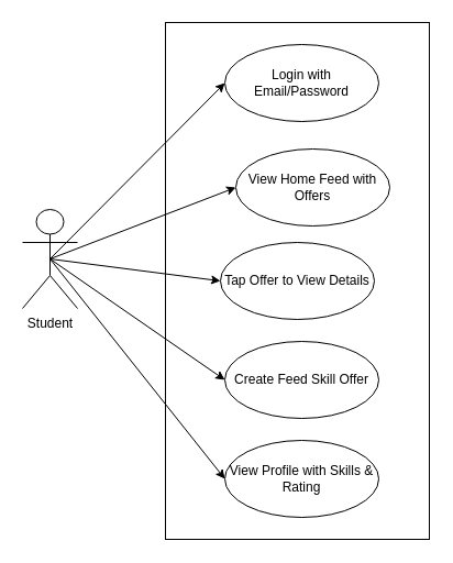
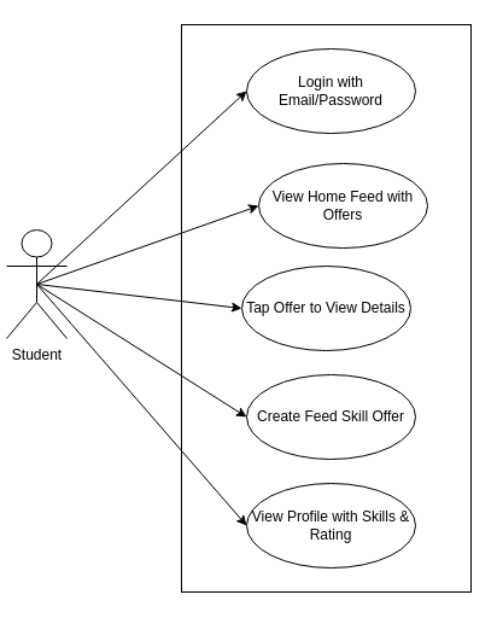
- <mxCell id="2" value="Student" style="shape=umlActor;verticalLabelPosition=bottom;verticalAlign=top;html=1;outlineConnect=0;" vertex="1" parent="1"><mxGeometry x="20" y="190" width="50" height="90" as="geometry" /></mxCell>
+ <mxCell id="2" value="Student" style="shape=umlActor;verticalLabelPosition=bottom;verticalAlign=top;html=1;outlineConnect=0;" vertex="1" parent="1"><mxGeometry x="5" y="190" width="50" height="90" as="geometry" /></mxCell>
